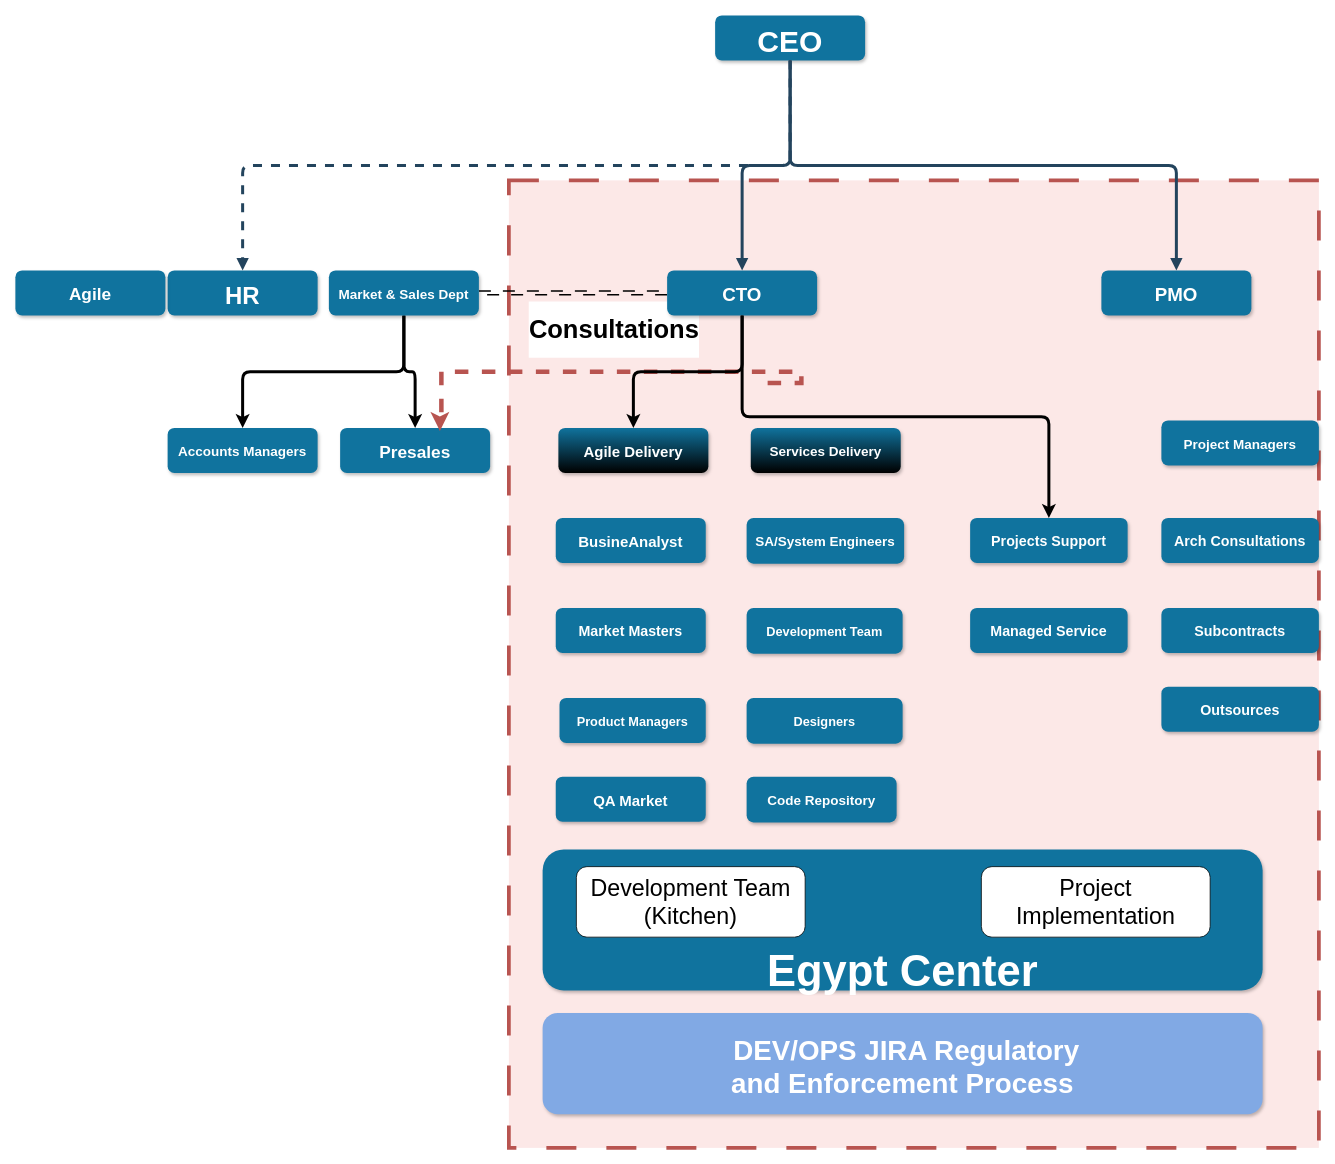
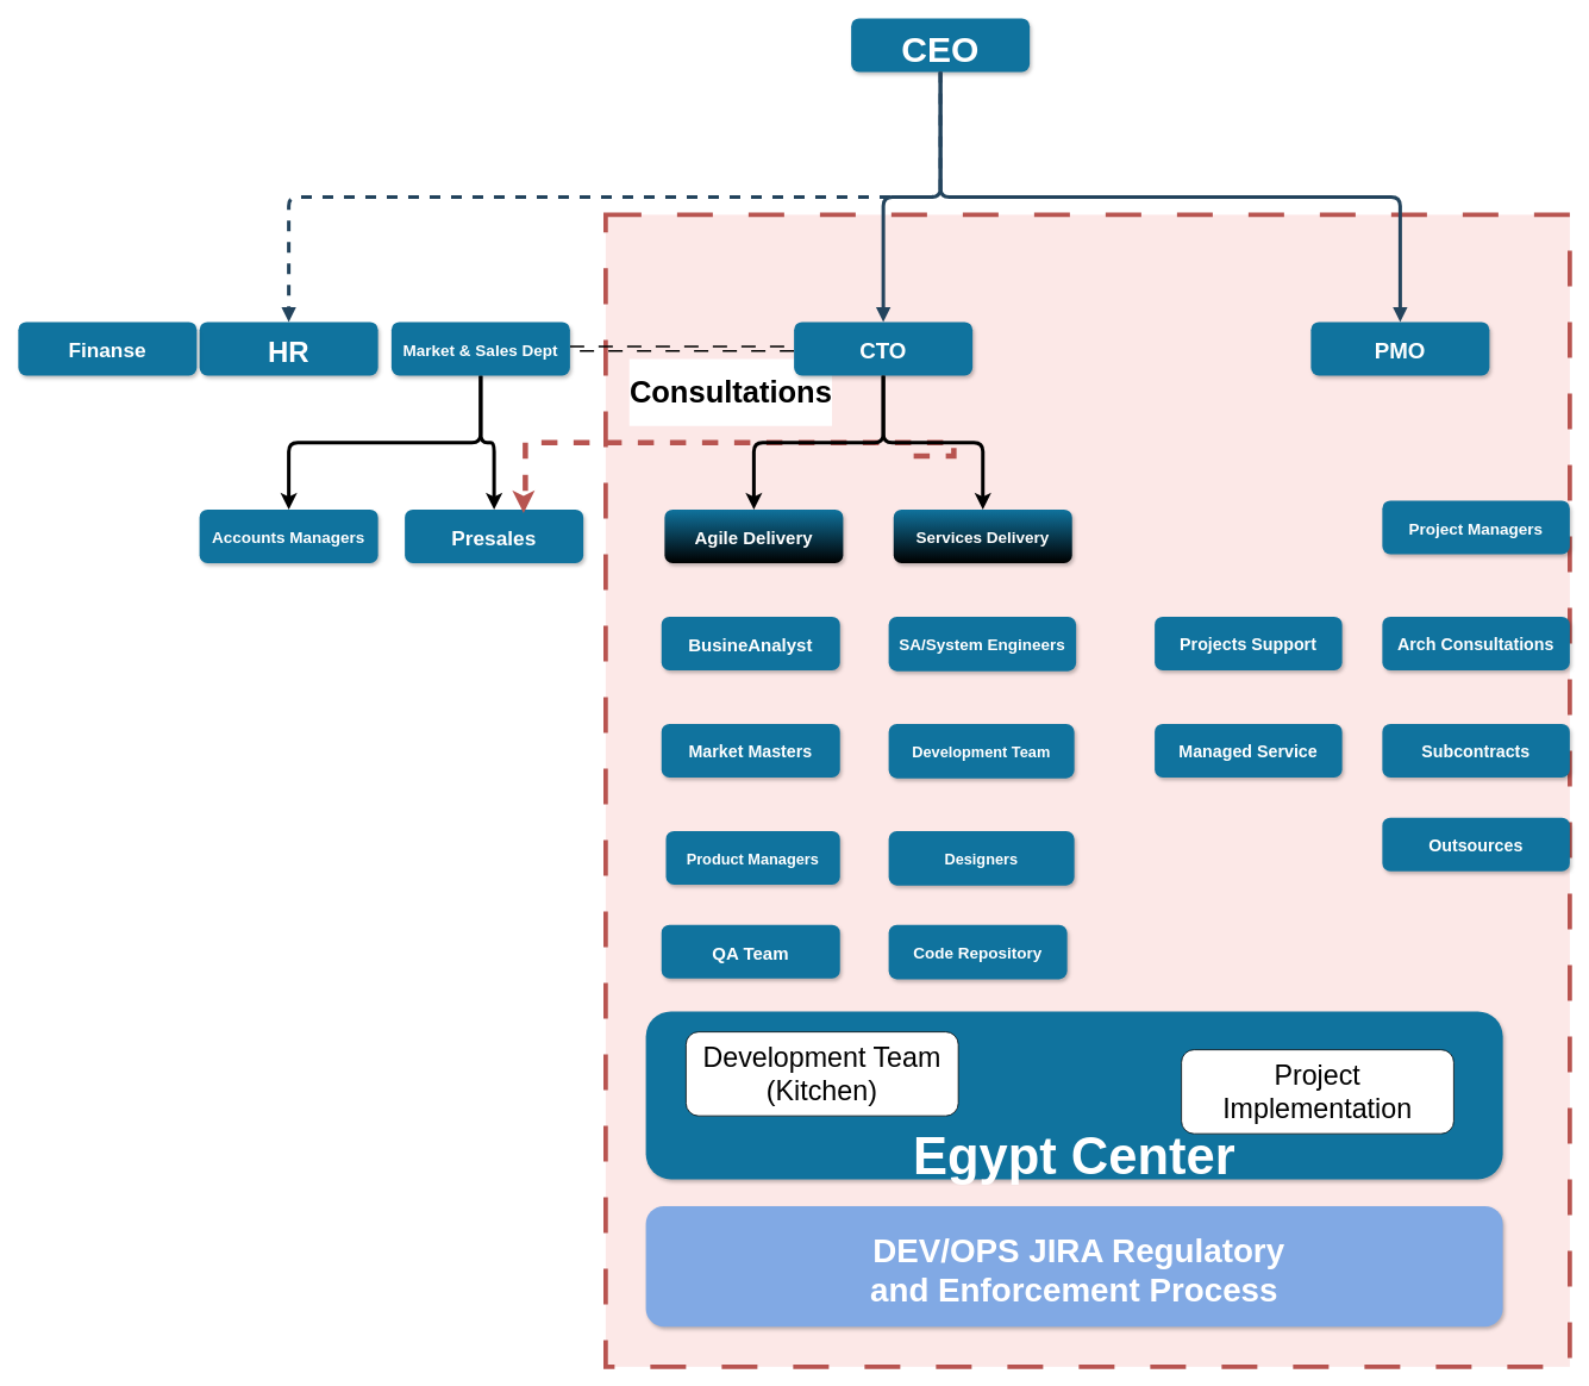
- <mxCell id="21" value="Agile" style="rounded=1;fillColor=#10739E;strokeColor=none;shadow=1;gradientColor=none;fontStyle=1;fontColor=#FFFFFF;fontSize=23;" parent="1" vertex="1"><mxGeometry x="20" y="360" width="200" height="60" as="geometry" /></mxCell>
+ <mxCell id="21" value="Finanse" style="rounded=1;fillColor=#10739E;strokeColor=none;shadow=1;gradientColor=none;fontStyle=1;fontColor=#FFFFFF;fontSize=23;" parent="1" vertex="1"><mxGeometry x="20" y="360" width="200" height="60" as="geometry" /></mxCell>
- <mxCell id="24" style="edgeStyle=orthogonalEdgeStyle;rounded=1;orthogonalLoop=1;jettySize=auto;html=1;strokeWidth=4;exitX=0.5;exitY=1;exitDx=0;exitDy=0;" parent="1" source="25" target="33" edge="1"><mxGeometry relative="1" as="geometry" /></mxCell>
+ <mxCell id="24" style="edgeStyle=orthogonalEdgeStyle;rounded=1;orthogonalLoop=1;jettySize=auto;html=1;strokeWidth=4;exitX=0.5;exitY=1;exitDx=0;exitDy=0;" parent="1" source="25" target="18" edge="1"><mxGeometry relative="1" as="geometry" /></mxCell>
- <mxCell id="28" value="QA Market" style="rounded=1;fillColor=#10739E;strokeColor=none;shadow=1;gradientColor=none;fontStyle=1;fontColor=#FFFFFF;fontSize=20;" parent="1" vertex="1"><mxGeometry x="740.5" y="1035" width="200" height="60" as="geometry" /></mxCell>
+ <mxCell id="28" value="QA Team" style="rounded=1;fillColor=#10739E;strokeColor=none;shadow=1;gradientColor=none;fontStyle=1;fontColor=#FFFFFF;fontSize=20;" parent="1" vertex="1"><mxGeometry x="740.5" y="1035" width="200" height="60" as="geometry" /></mxCell>
- <mxCell id="39" value="&lt;font style=&quot;font-size: 31px;&quot;&gt;Project Implementation &lt;font style=&quot;font-size: 31px;&quot;&gt;&lt;br&gt;&lt;/font&gt;&lt;/font&gt;" style="rounded=1;whiteSpace=wrap;html=1;" parent="1" vertex="1"><mxGeometry x="1308" y="1155" width="305" height="94" as="geometry" /></mxCell>
+ <mxCell id="39" value="&lt;font style=&quot;font-size: 31px;&quot;&gt;Project Implementation &lt;font style=&quot;font-size: 31px;&quot;&gt;&lt;br&gt;&lt;/font&gt;&lt;/font&gt;" style="rounded=1;whiteSpace=wrap;html=1;" parent="1" vertex="1"><mxGeometry x="1323" y="1175" width="305" height="94" as="geometry" /></mxCell>
